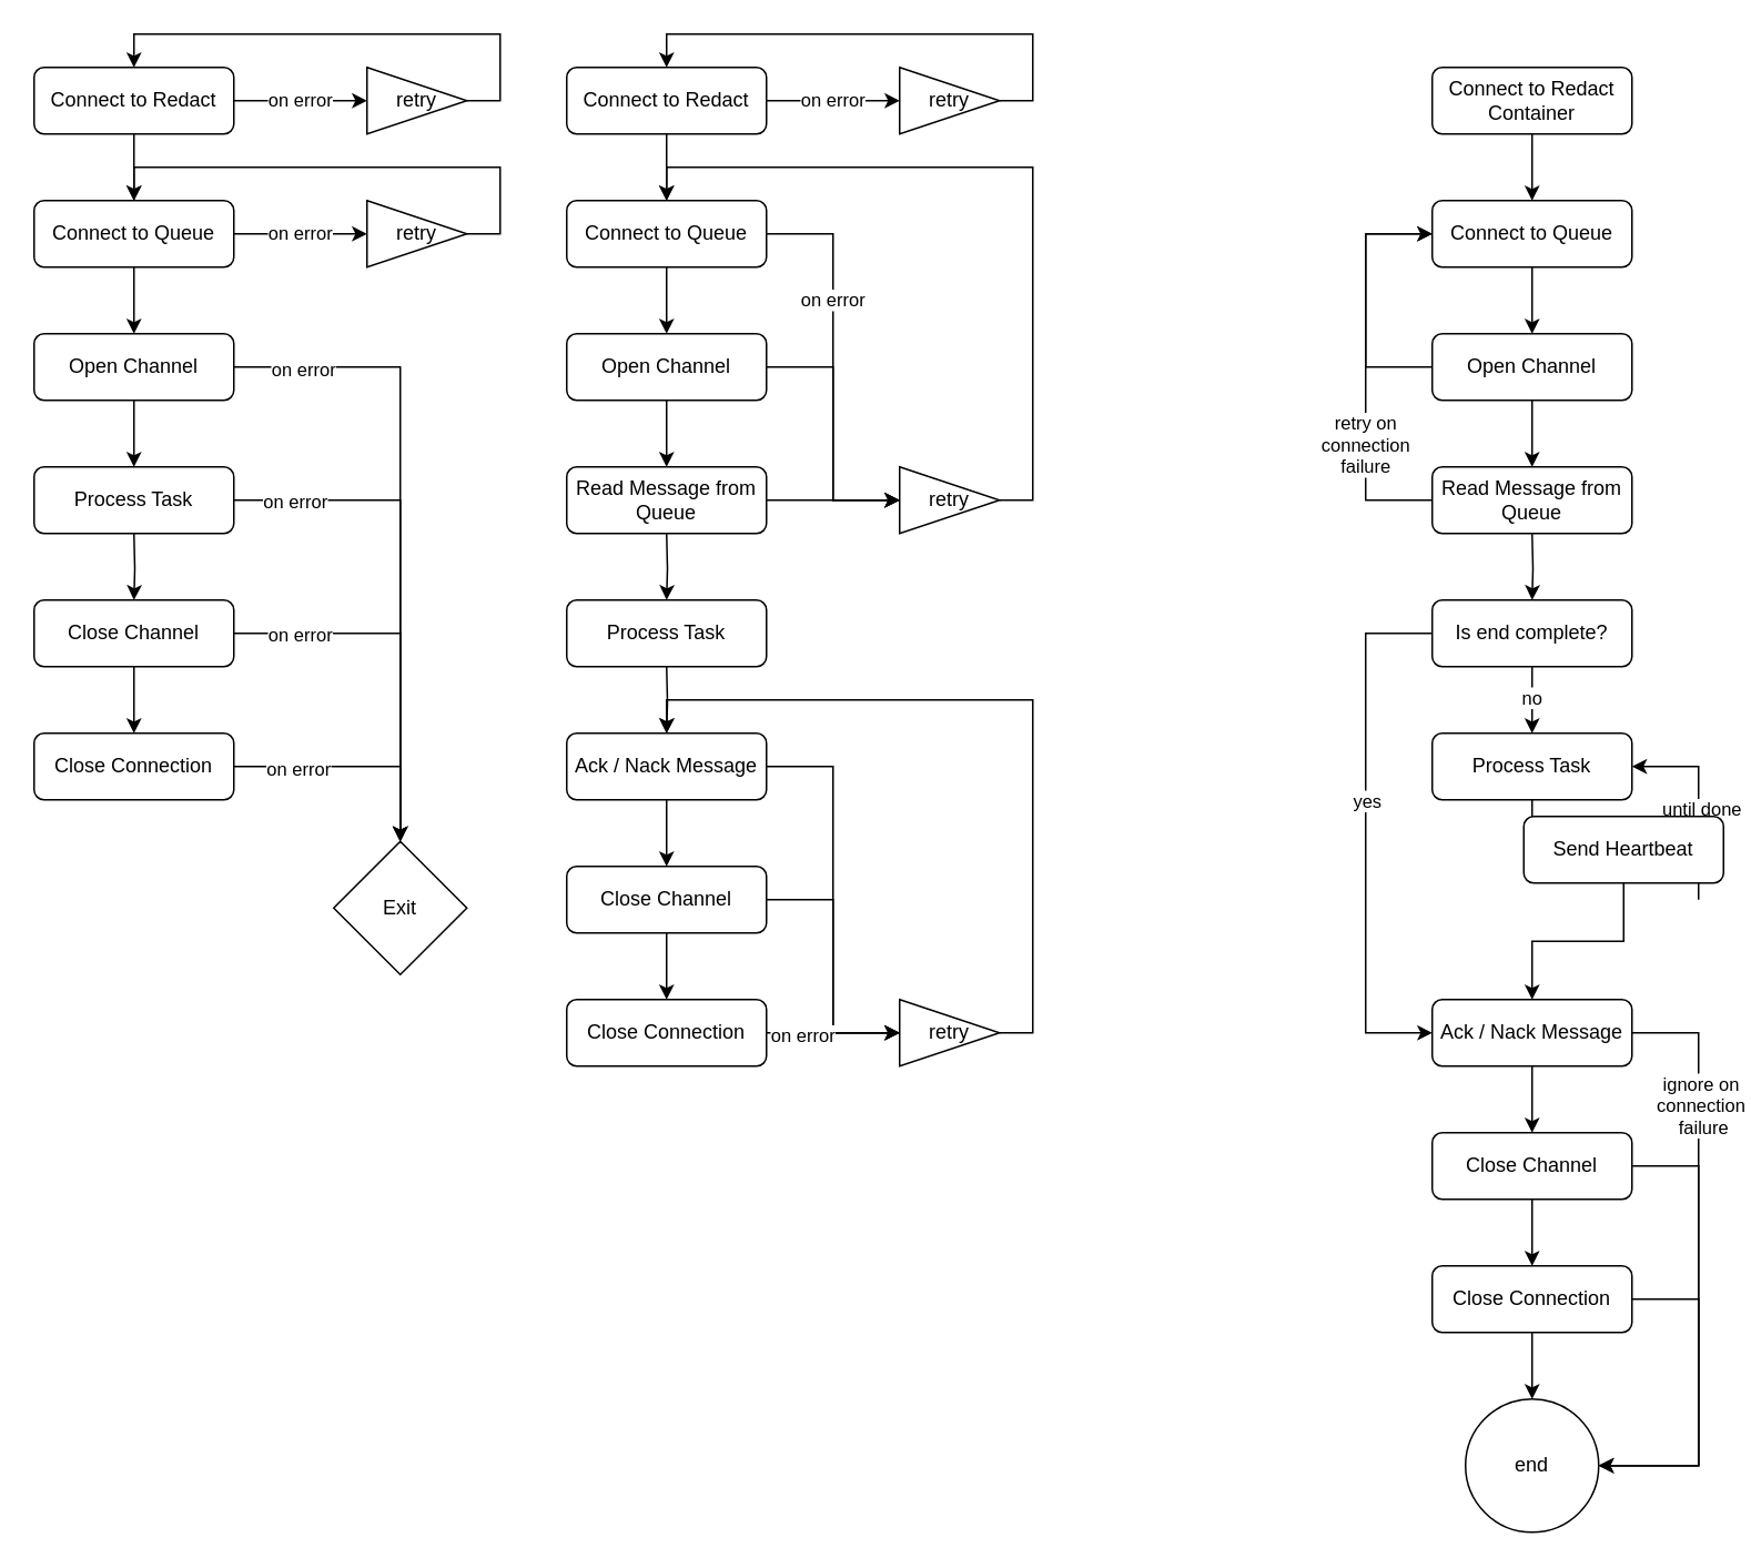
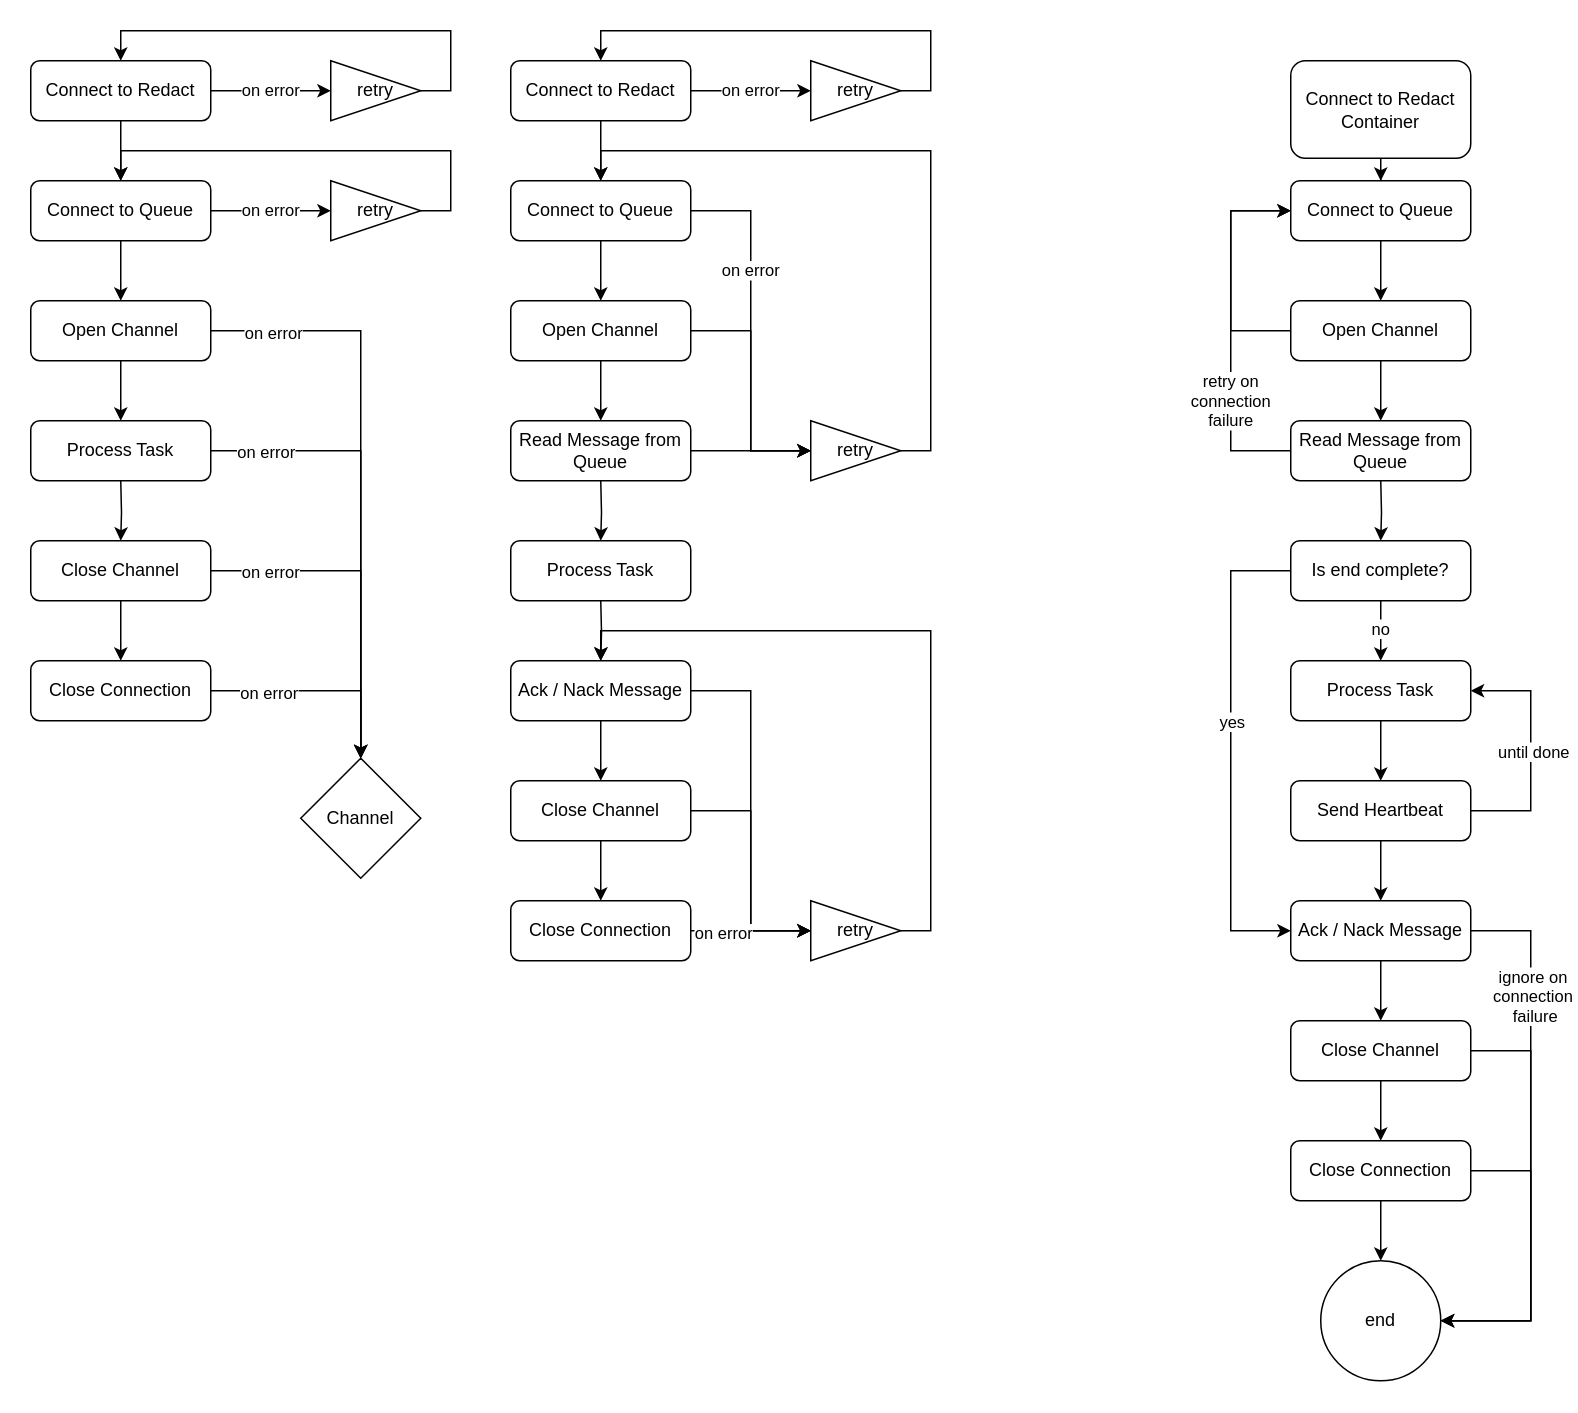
- <mxCell id="64" value="Connect to Redact Container" style="rounded=1;whiteSpace=wrap;html=1;" vertex="1" parent="1"><mxGeometry x="860" y="40" width="120" height="40" as="geometry" /></mxCell>
+ <mxCell id="64" value="Connect to Redact Container" style="rounded=1;whiteSpace=wrap;html=1;" vertex="1" parent="1"><mxGeometry x="860" y="40" width="120" height="65" as="geometry" /></mxCell>
- <mxCell id="85" value="Send Heartbeat" style="rounded=1;whiteSpace=wrap;html=1;" vertex="1" parent="1"><mxGeometry x="915" y="490" width="120" height="40" as="geometry" /></mxCell>
+ <mxCell id="85" value="Send Heartbeat" style="rounded=1;whiteSpace=wrap;html=1;" vertex="1" parent="1"><mxGeometry x="860" y="520" width="120" height="40" as="geometry" /></mxCell>
- <mxCell id="21" value="Exit" style="rhombus;whiteSpace=wrap;html=1;" parent="1" vertex="1"><mxGeometry x="200" y="505" width="80" height="80" as="geometry" /></mxCell>
+ <mxCell id="21" value="Channel" style="rhombus;whiteSpace=wrap;html=1;" parent="1" vertex="1"><mxGeometry x="200" y="505" width="80" height="80" as="geometry" /></mxCell>
